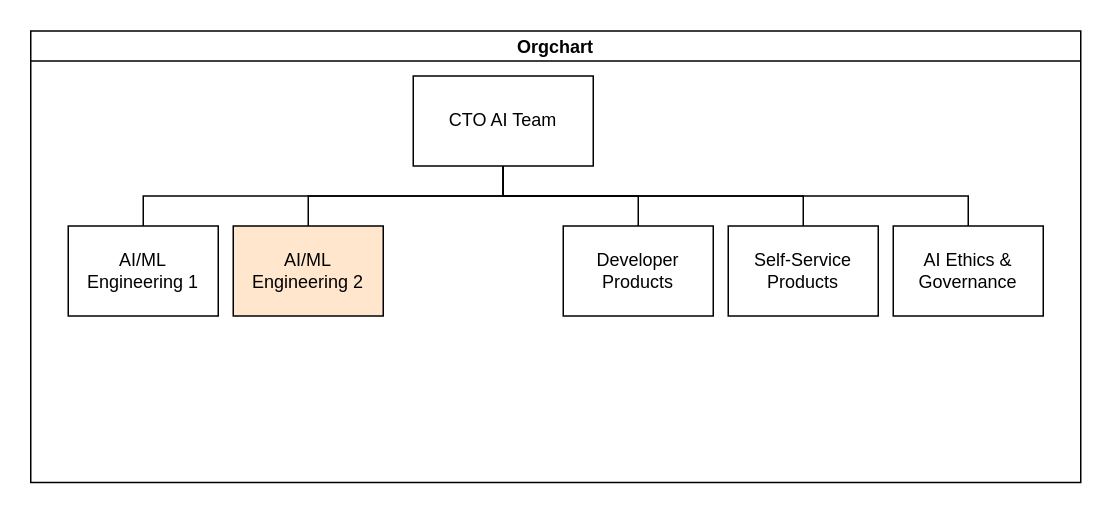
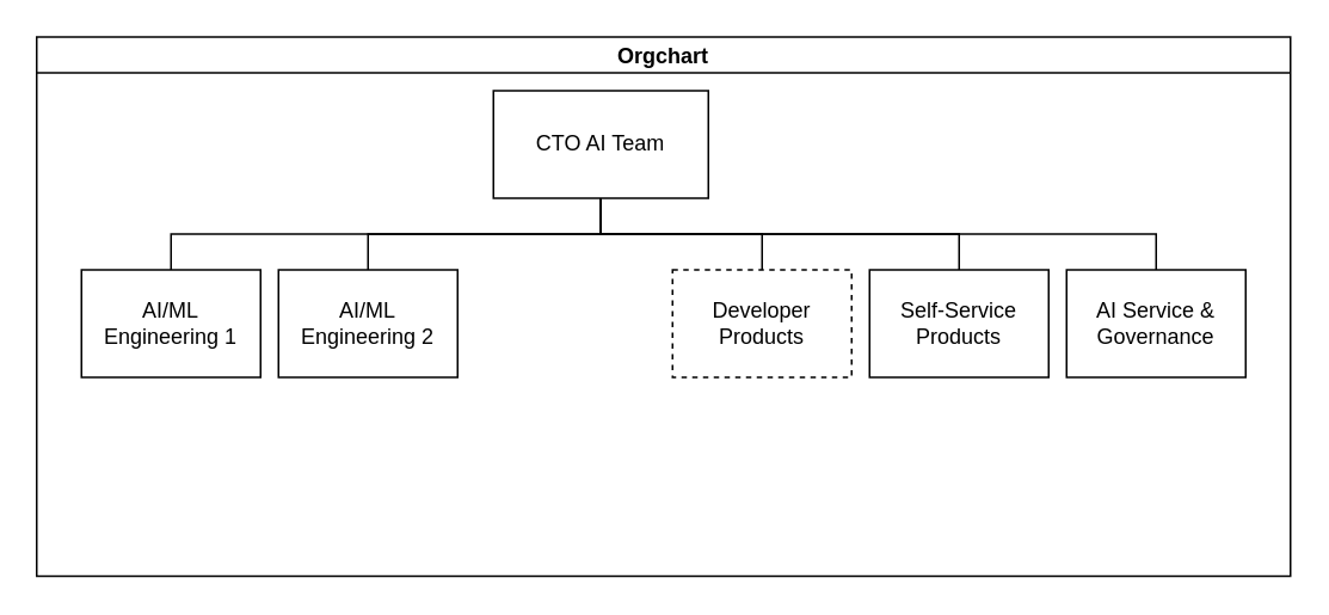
- <mxCell id="5" value="AI/ML Engineering 2" style="whiteSpace=wrap;html=1;align=center;verticalAlign=middle;treeFolding=1;treeMoving=1;newEdgeStyle={&quot;edgeStyle&quot;:&quot;elbowEdgeStyle&quot;,&quot;startArrow&quot;:&quot;none&quot;,&quot;endArrow&quot;:&quot;none&quot;};fillColor=#ffe6cc;" vertex="1" parent="2"><mxGeometry x="135" y="130" width="100" height="60" as="geometry" /></mxCell>
+ <mxCell id="5" value="AI/ML Engineering 2" style="whiteSpace=wrap;html=1;align=center;verticalAlign=middle;treeFolding=1;treeMoving=1;newEdgeStyle={&quot;edgeStyle&quot;:&quot;elbowEdgeStyle&quot;,&quot;startArrow&quot;:&quot;none&quot;,&quot;endArrow&quot;:&quot;none&quot;};" vertex="1" parent="2"><mxGeometry x="135" y="130" width="100" height="60" as="geometry" /></mxCell>
- <mxCell id="6" value="Developer Products" style="whiteSpace=wrap;html=1;align=center;verticalAlign=middle;treeFolding=1;treeMoving=1;newEdgeStyle={&quot;edgeStyle&quot;:&quot;elbowEdgeStyle&quot;,&quot;startArrow&quot;:&quot;none&quot;,&quot;endArrow&quot;:&quot;none&quot;};" vertex="1" parent="2"><mxGeometry x="355" y="130" width="100" height="60" as="geometry" /></mxCell>
+ <mxCell id="6" value="Developer Products" style="whiteSpace=wrap;html=1;align=center;verticalAlign=middle;treeFolding=1;treeMoving=1;newEdgeStyle={&quot;edgeStyle&quot;:&quot;elbowEdgeStyle&quot;,&quot;startArrow&quot;:&quot;none&quot;,&quot;endArrow&quot;:&quot;none&quot;};dashed=1;" vertex="1" parent="2"><mxGeometry x="355" y="130" width="100" height="60" as="geometry" /></mxCell>
- <mxCell id="4" value="AI Ethics &amp;amp; Governance" style="whiteSpace=wrap;html=1;align=center;verticalAlign=middle;treeFolding=1;treeMoving=1;newEdgeStyle={&quot;edgeStyle&quot;:&quot;elbowEdgeStyle&quot;,&quot;startArrow&quot;:&quot;none&quot;,&quot;endArrow&quot;:&quot;none&quot;};" vertex="1" parent="2"><mxGeometry x="575" y="130" width="100" height="60" as="geometry" /></mxCell>
+ <mxCell id="4" value="AI Service &amp;amp; Governance" style="whiteSpace=wrap;html=1;align=center;verticalAlign=middle;treeFolding=1;treeMoving=1;newEdgeStyle={&quot;edgeStyle&quot;:&quot;elbowEdgeStyle&quot;,&quot;startArrow&quot;:&quot;none&quot;,&quot;endArrow&quot;:&quot;none&quot;};" vertex="1" parent="2"><mxGeometry x="575" y="130" width="100" height="60" as="geometry" /></mxCell>
